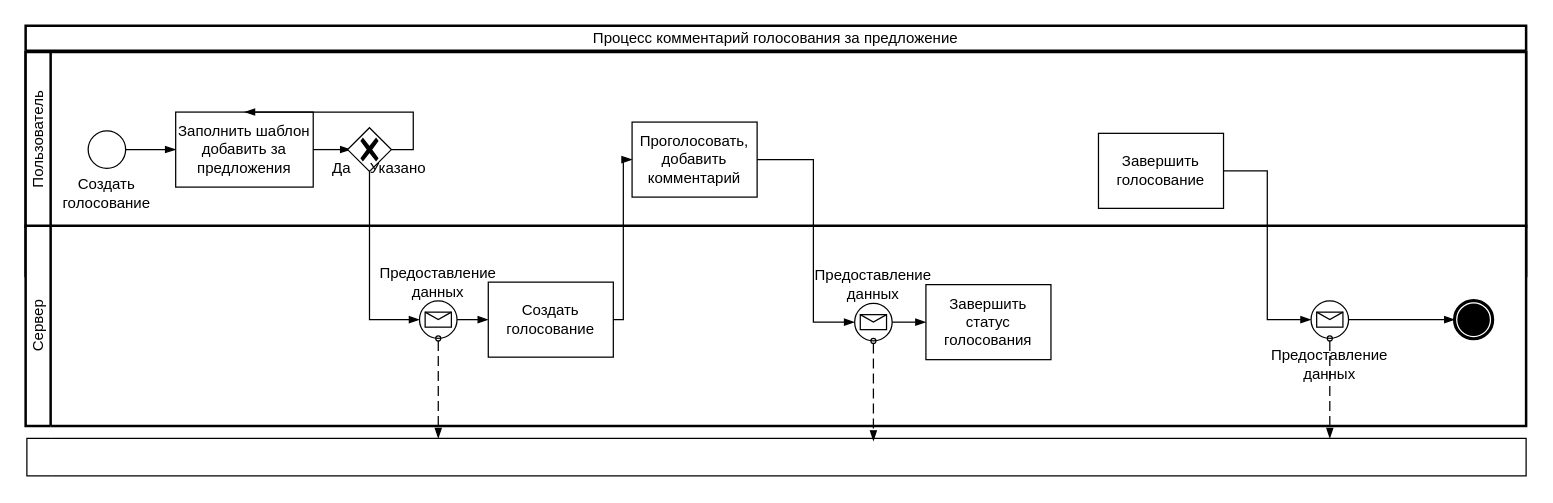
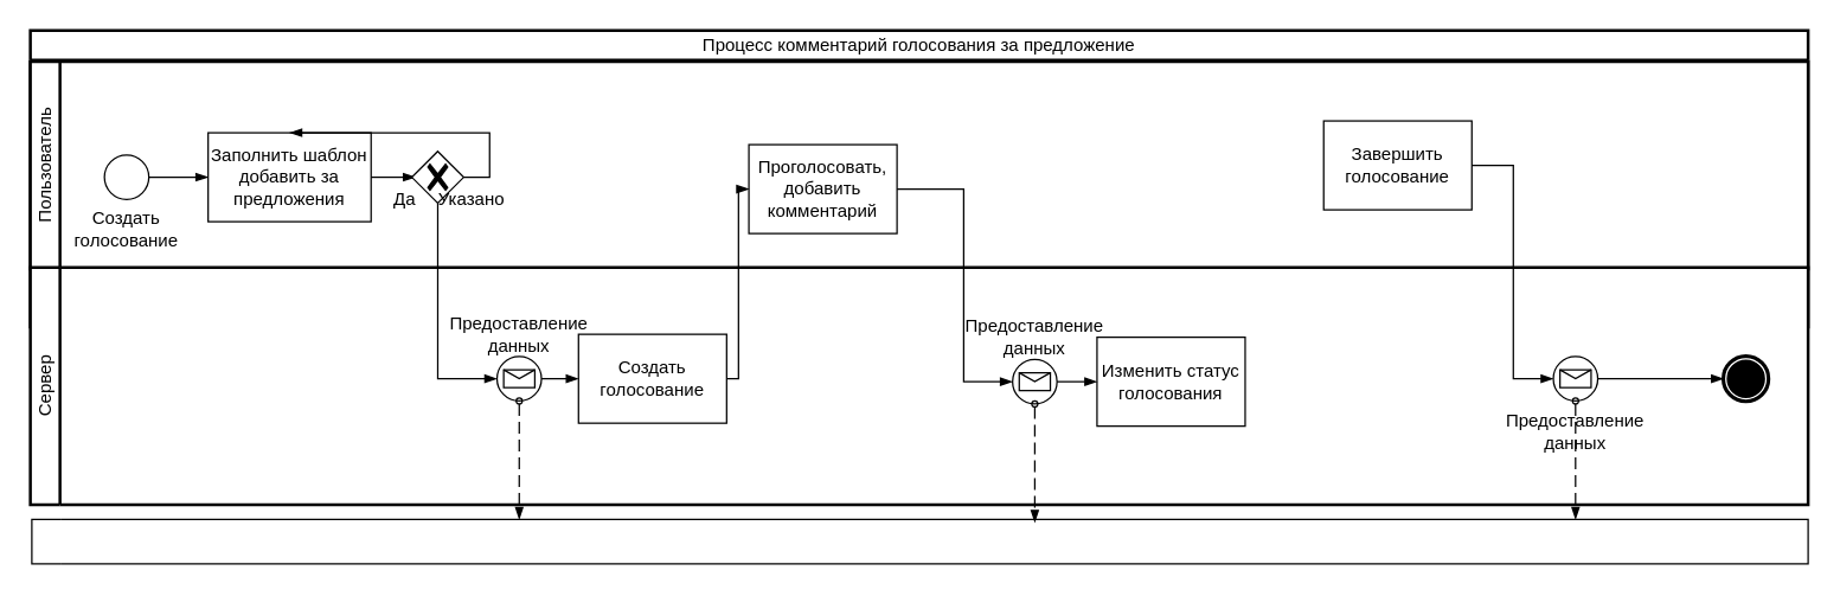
- <mxCell id="11" value="Завершить голосование" style="points=[[0.25,0,0],[0.5,0,0],[0.75,0,0],[1,0.25,0],[1,0.5,0],[1,0.75,0],[0.75,1,0],[0.5,1,0],[0.25,1,0],[0,0.75,0],[0,0.5,0],[0,0.25,0]];shape=mxgraph.bpmn.task2;whiteSpace=wrap;rectStyle=rounded;size=10;html=1;container=1;expand=0;collapsible=0;taskMarker=abstract;" vertex="1" parent="3"><mxGeometry x="858" y="65" width="100" height="60" as="geometry" /></mxCell>
+ <mxCell id="11" value="Завершить голосование" style="points=[[0.25,0,0],[0.5,0,0],[0.75,0,0],[1,0.25,0],[1,0.5,0],[1,0.75,0],[0.75,1,0],[0.5,1,0],[0.25,1,0],[0,0.75,0],[0,0.5,0],[0,0.25,0]];shape=mxgraph.bpmn.task2;whiteSpace=wrap;rectStyle=rounded;size=10;html=1;container=1;expand=0;collapsible=0;taskMarker=abstract;" vertex="1" parent="3"><mxGeometry x="873" y="40" width="100" height="60" as="geometry" /></mxCell>
- <mxCell id="29" value="Завершить статус голосования" style="points=[[0.25,0,0],[0.5,0,0],[0.75,0,0],[1,0.25,0],[1,0.5,0],[1,0.75,0],[0.75,1,0],[0.5,1,0],[0.25,1,0],[0,0.75,0],[0,0.5,0],[0,0.25,0]];shape=mxgraph.bpmn.task2;whiteSpace=wrap;rectStyle=rounded;size=10;html=1;container=1;expand=0;collapsible=0;taskMarker=abstract;" vertex="1" parent="15"><mxGeometry x="720" y="47" width="100" height="60" as="geometry" /></mxCell>
+ <mxCell id="29" value="Изменить статус голосования" style="points=[[0.25,0,0],[0.5,0,0],[0.75,0,0],[1,0.25,0],[1,0.5,0],[1,0.75,0],[0.75,1,0],[0.5,1,0],[0.25,1,0],[0,0.75,0],[0,0.5,0],[0,0.25,0]];shape=mxgraph.bpmn.task2;whiteSpace=wrap;rectStyle=rounded;size=10;html=1;container=1;expand=0;collapsible=0;taskMarker=abstract;" vertex="1" parent="15"><mxGeometry x="720" y="47" width="100" height="60" as="geometry" /></mxCell>
